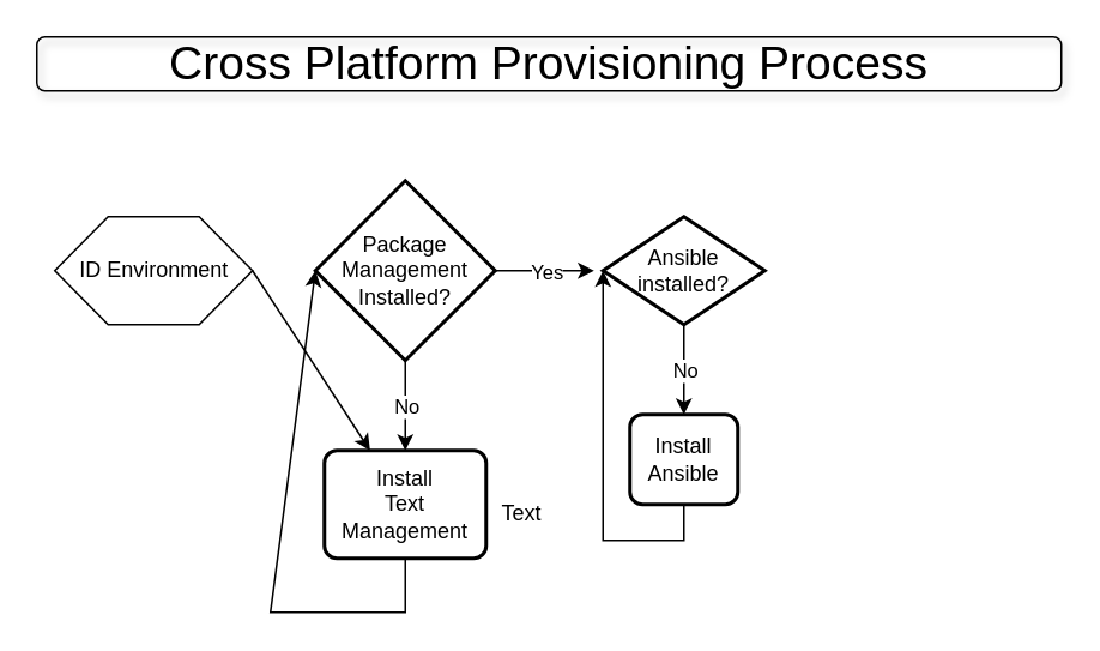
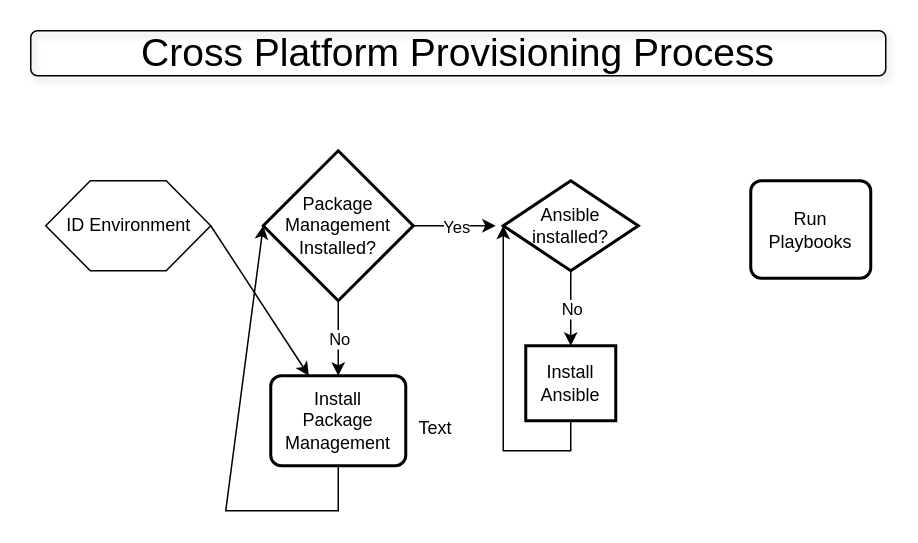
+ <mxCell id="14" value="Run&lt;br&gt;Playbooks" style="rounded=1;whiteSpace=wrap;html=1;absoluteArcSize=1;arcSize=14;strokeWidth=2;" vertex="1" parent="1"><mxGeometry x="500" y="120" width="80" height="65" as="geometry" /></mxCell>
- <mxCell id="13" value="Install&lt;br&gt;Ansible" style="rounded=1;whiteSpace=wrap;html=1;absoluteArcSize=1;arcSize=14;strokeWidth=2;" vertex="1" parent="1"><mxGeometry x="350" y="230" width="60" height="50" as="geometry" /></mxCell>
+ <mxCell id="13" value="Install&lt;br&gt;Ansible" style="whiteSpace=wrap;html=1;absoluteArcSize=1;arcSize=14;strokeWidth=2;rounded=0;" vertex="1" parent="1"><mxGeometry x="350" y="230" width="60" height="50" as="geometry" /></mxCell>
- <mxCell id="9" value="Install&lt;br&gt;Text&lt;br&gt;Management" style="rounded=1;whiteSpace=wrap;html=1;absoluteArcSize=1;arcSize=14;strokeWidth=2;" vertex="1" parent="1"><mxGeometry x="180" y="250" width="90" height="60" as="geometry" /></mxCell>
+ <mxCell id="9" value="Install&lt;br&gt;Package&lt;br&gt;Management" style="rounded=1;whiteSpace=wrap;html=1;absoluteArcSize=1;arcSize=14;strokeWidth=2;" vertex="1" parent="1"><mxGeometry x="180" y="250" width="90" height="60" as="geometry" /></mxCell>
